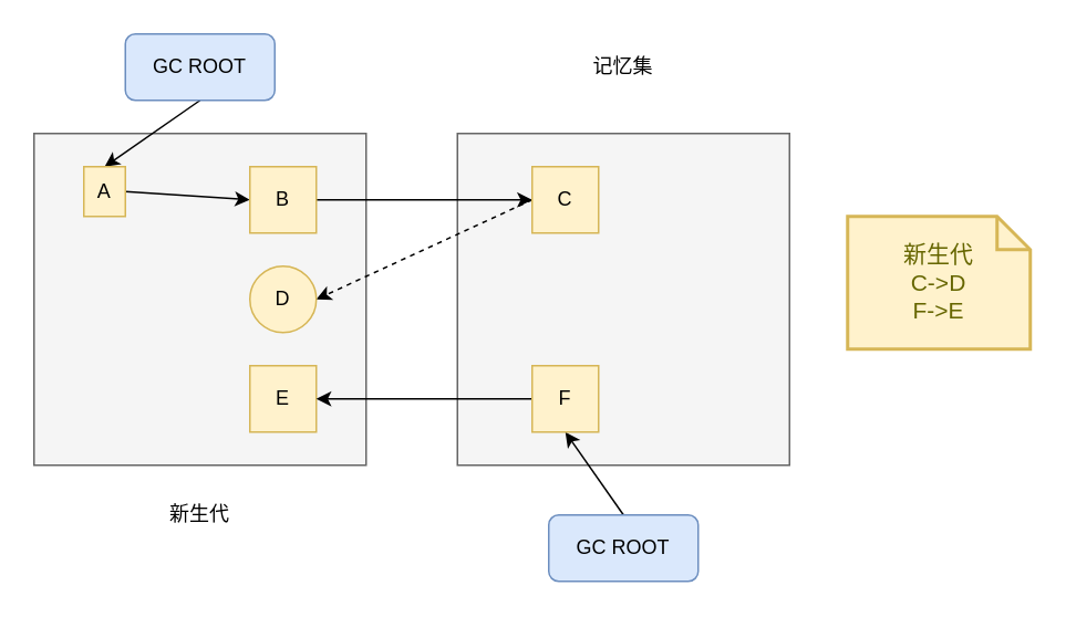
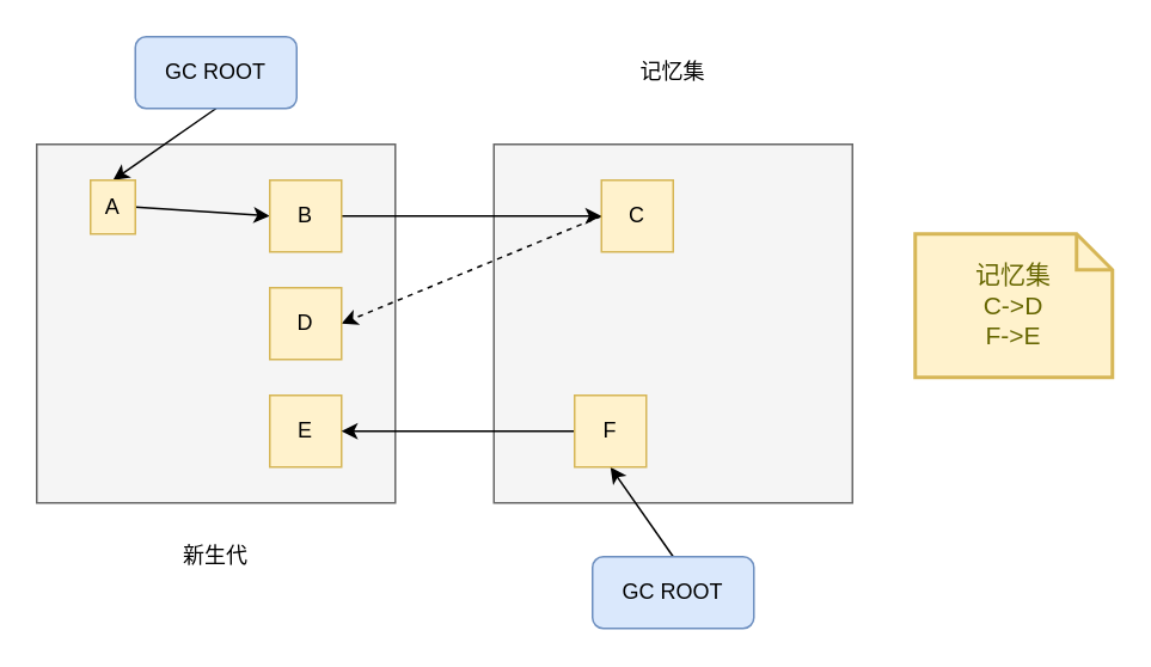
- <mxCell id="13" value="C" style="rounded=0;whiteSpace=wrap;html=1;fillColor=#fff2cc;strokeColor=#d6b656;" vertex="1" parent="1"><mxGeometry x="320" y="100" width="40" height="40" as="geometry" /></mxCell>
+ <mxCell id="13" value="C" style="rounded=0;whiteSpace=wrap;html=1;fillColor=#fff2cc;strokeColor=#d6b656;" vertex="1" parent="1"><mxGeometry x="335" y="100" width="40" height="40" as="geometry" /></mxCell>
- <mxCell id="18" value="新生代&lt;br&gt;C-&amp;gt;D&lt;br&gt;F-&amp;gt;E" style="shape=note;strokeWidth=2;fontSize=14;size=20;whiteSpace=wrap;html=1;fillColor=#fff2cc;strokeColor=#d6b656;fontColor=#666600;" vertex="1" parent="1"><mxGeometry x="510" y="130" width="110.0" height="80" as="geometry" /></mxCell>
+ <mxCell id="18" value="记忆集&lt;br&gt;C-&amp;gt;D&lt;br&gt;F-&amp;gt;E" style="shape=note;strokeWidth=2;fontSize=14;size=20;whiteSpace=wrap;html=1;fillColor=#fff2cc;strokeColor=#d6b656;fontColor=#666600;" vertex="1" parent="1"><mxGeometry x="510" y="130" width="110.0" height="80" as="geometry" /></mxCell>
- <mxCell id="14" value="D" style="ellipse;whiteSpace=wrap;html=1;fillColor=#fff2cc;strokeColor=#d6b656;" vertex="1" parent="1"><mxGeometry x="150" y="160" width="40" height="40" as="geometry" /></mxCell>
+ <mxCell id="14" value="D" style="rounded=0;whiteSpace=wrap;html=1;fillColor=#fff2cc;strokeColor=#d6b656;" vertex="1" parent="1"><mxGeometry x="150" y="160" width="40" height="40" as="geometry" /></mxCell>
